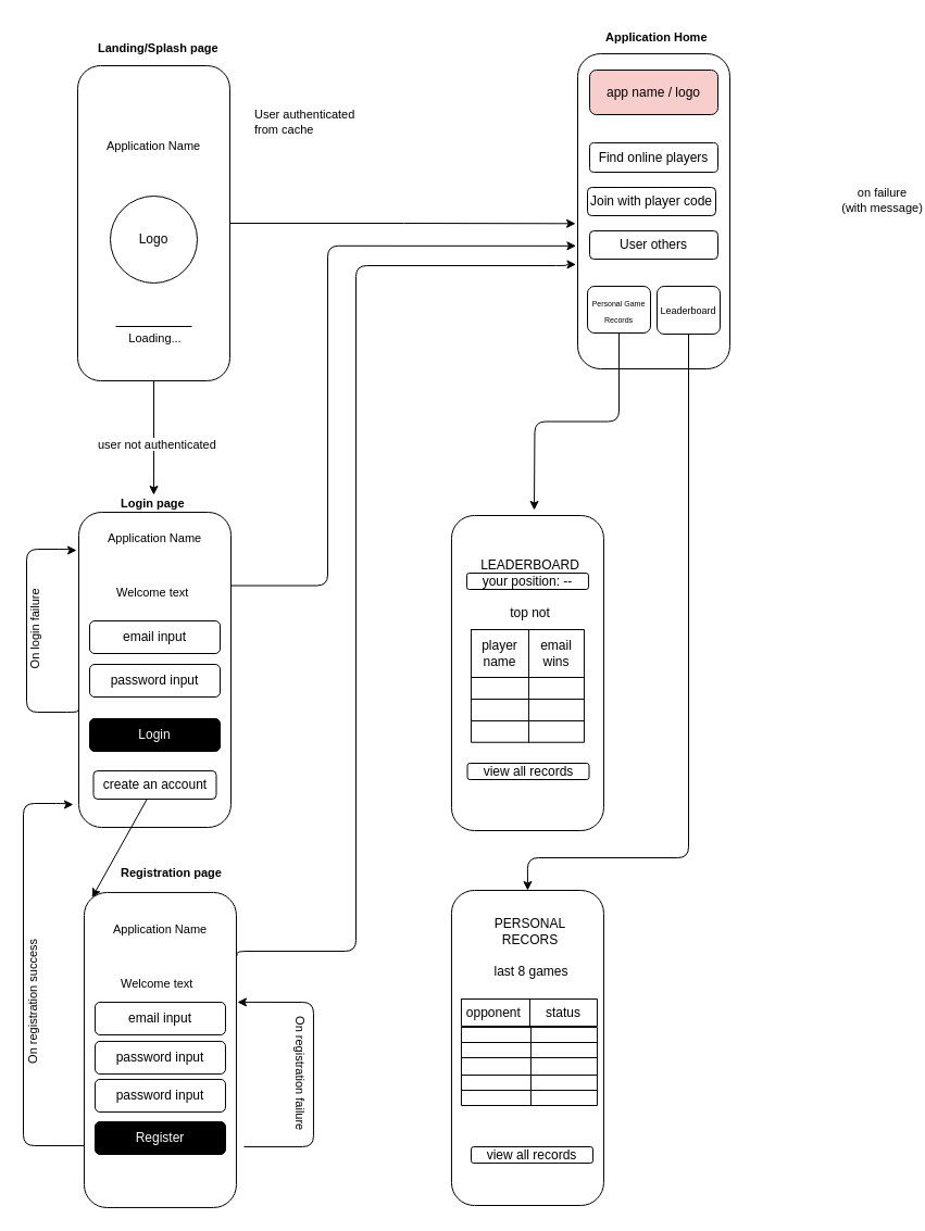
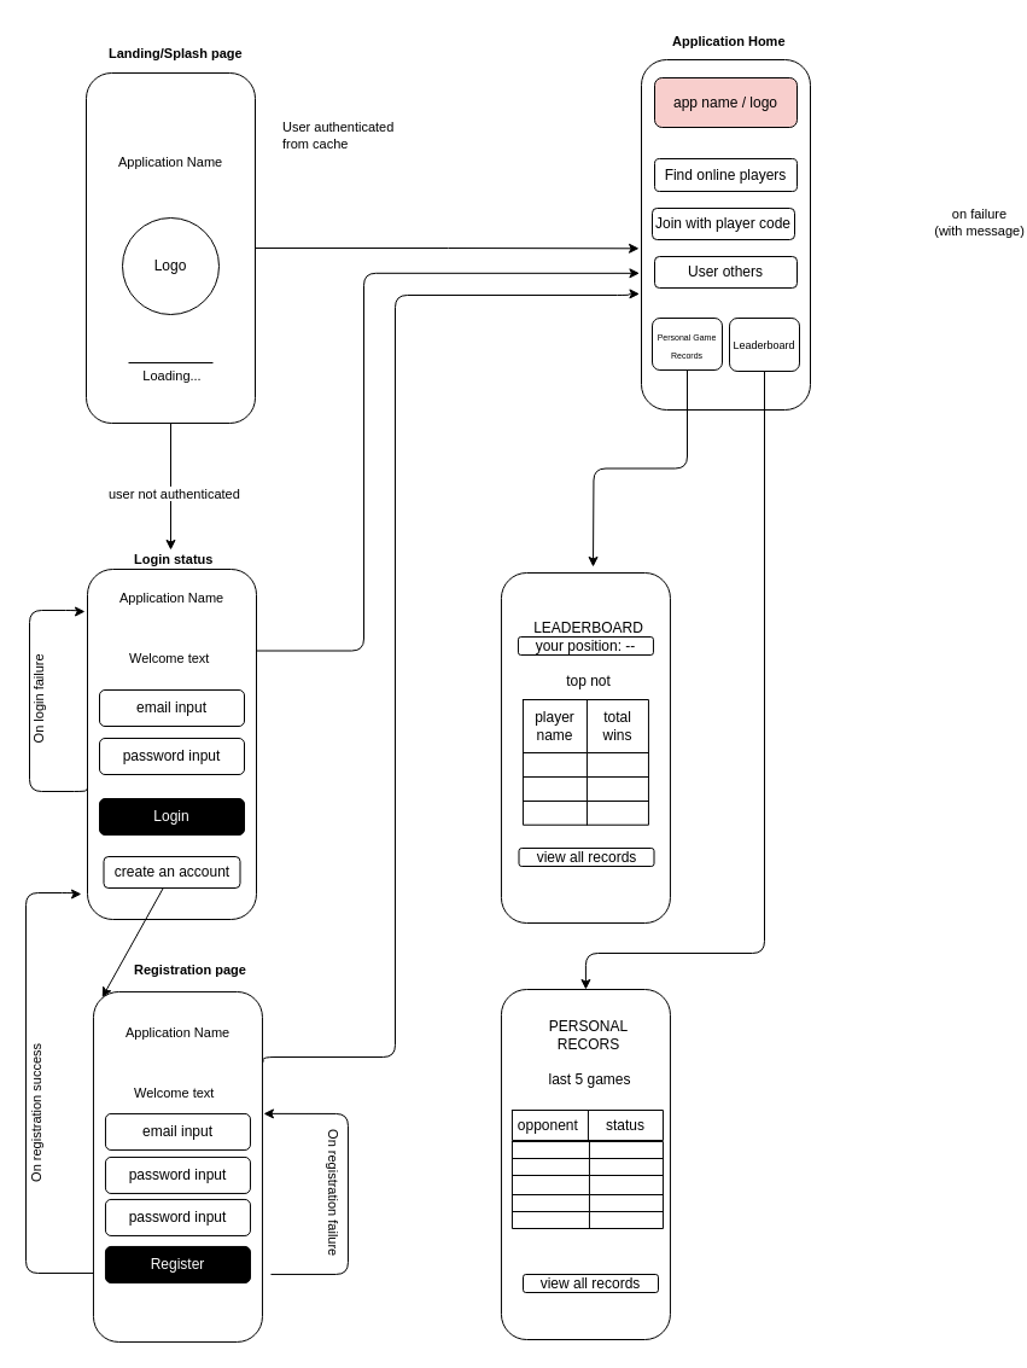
- <mxCell id="35" value="&lt;span style=&quot;color: rgb(0, 0, 0); font-family: Helvetica; font-size: 11px; font-style: normal; font-variant-ligatures: normal; font-variant-caps: normal; letter-spacing: normal; orphans: 2; text-align: center; text-indent: 0px; text-transform: none; widows: 2; word-spacing: 0px; -webkit-text-stroke-width: 0px; background-color: rgb(255, 255, 255); text-decoration-thickness: initial; text-decoration-style: initial; text-decoration-color: initial; float: none; display: inline !important;&quot;&gt;Login page&lt;/span&gt;" style="text;whiteSpace=wrap;html=1;labelBackgroundColor=none;rounded=1;fontStyle=1" vertex="1" parent="1"><mxGeometry x="109" y="449" width="115" height="40" as="geometry" /></mxCell>
+ <mxCell id="35" value="&lt;span style=&quot;color: rgb(0, 0, 0); font-family: Helvetica; font-size: 11px; font-style: normal; font-variant-ligatures: normal; font-variant-caps: normal; letter-spacing: normal; orphans: 2; text-align: center; text-indent: 0px; text-transform: none; widows: 2; word-spacing: 0px; -webkit-text-stroke-width: 0px; background-color: rgb(255, 255, 255); text-decoration-thickness: initial; text-decoration-style: initial; text-decoration-color: initial; float: none; display: inline !important;&quot;&gt;Login status&lt;/span&gt;" style="text;whiteSpace=wrap;html=1;labelBackgroundColor=none;rounded=1;fontStyle=1" vertex="1" parent="1"><mxGeometry x="109" y="449" width="115" height="40" as="geometry" /></mxCell>
- <mxCell id="56" value="email wins" style="shape=partialRectangle;html=1;whiteSpace=wrap;connectable=0;strokeColor=inherit;overflow=hidden;fillColor=none;top=0;left=0;bottom=0;right=0;pointerEvents=1;" vertex="1" parent="54"><mxGeometry x="53" width="51" height="44" as="geometry"><mxRectangle width="51" height="44" as="alternateBounds" /></mxGeometry></mxCell>
+ <mxCell id="56" value="total wins" style="shape=partialRectangle;html=1;whiteSpace=wrap;connectable=0;strokeColor=inherit;overflow=hidden;fillColor=none;top=0;left=0;bottom=0;right=0;pointerEvents=1;" vertex="1" parent="54"><mxGeometry x="53" width="51" height="44" as="geometry"><mxRectangle width="51" height="44" as="alternateBounds" /></mxGeometry></mxCell>
- <mxCell id="70" value="last 8 games" style="text;html=1;align=center;verticalAlign=middle;resizable=0;points=[];autosize=1;strokeColor=none;fillColor=none;" vertex="1" parent="68"><mxGeometry x="29.56" y="62" width="86" height="26" as="geometry" /></mxCell>
+ <mxCell id="70" value="last 5 games" style="text;html=1;align=center;verticalAlign=middle;resizable=0;points=[];autosize=1;strokeColor=none;fillColor=none;" vertex="1" parent="68"><mxGeometry x="29.56" y="62" width="86" height="26" as="geometry" /></mxCell>
